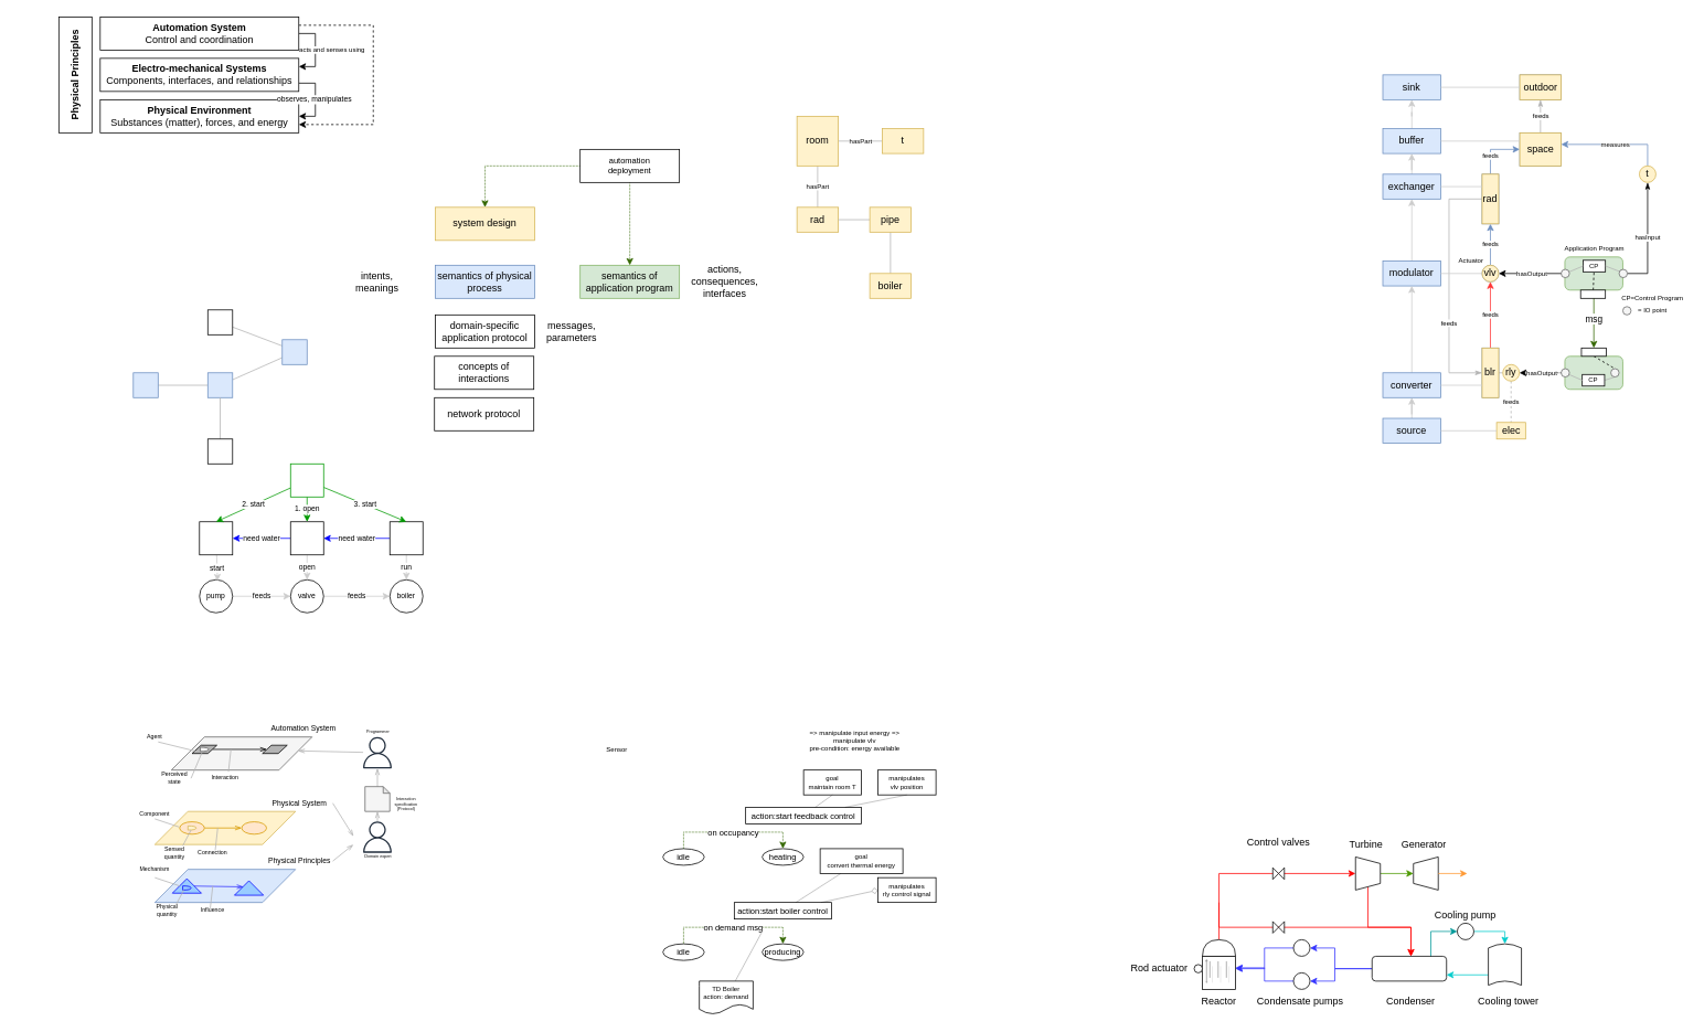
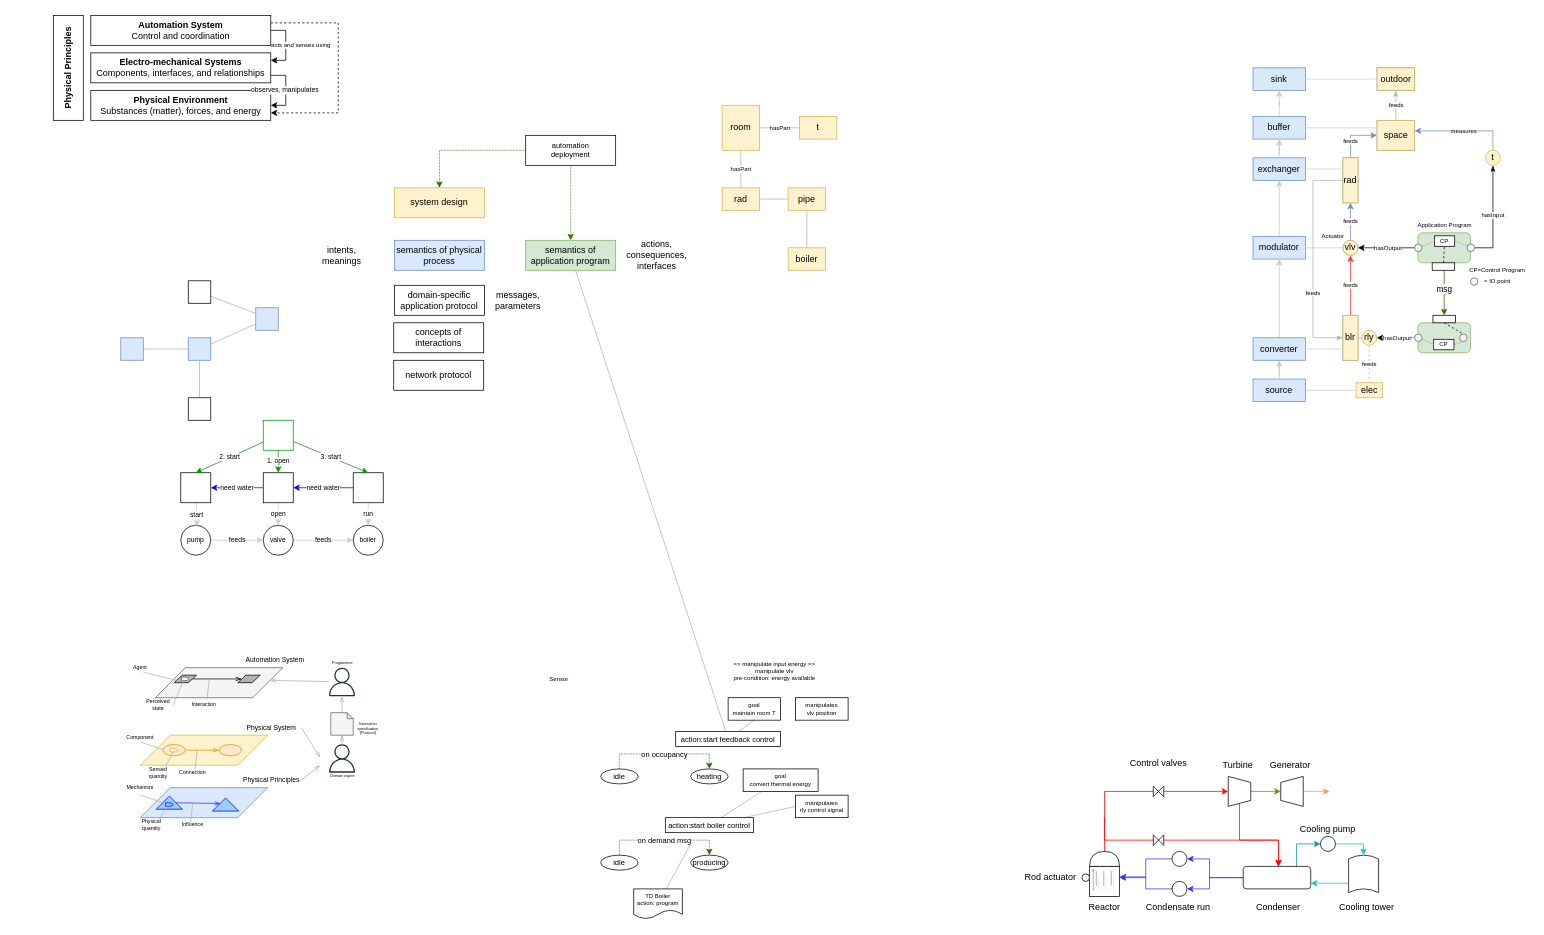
- <mxCell id="38" style="edgeStyle=none;rounded=0;orthogonalLoop=1;jettySize=auto;html=1;entryX=0.5;entryY=1;entryDx=0;entryDy=0;startArrow=none;startFill=0;endArrow=none;endFill=0;strokeColor=#B3B3B3;strokeWidth=1;fontSize=8;" parent="1" source="39" target="91" edge="1"><mxGeometry relative="1" as="geometry" /></mxCell>
+ <mxCell id="38" style="edgeStyle=none;rounded=0;orthogonalLoop=1;jettySize=auto;html=1;startArrow=none;startFill=0;endArrow=none;endFill=0;strokeColor=#B3B3B3;strokeWidth=1;fontSize=8;" parent="1" source="39" target="5" edge="1"><mxGeometry relative="1" as="geometry" /></mxCell>
- <mxCell id="84" style="edgeStyle=none;rounded=0;orthogonalLoop=1;jettySize=auto;html=1;entryX=0;entryY=0.5;entryDx=0;entryDy=0;startArrow=none;startFill=0;endArrow=diamond;endFill=0;strokeColor=#B3B3B3;strokeWidth=1;fontSize=8;" parent="1" source="86" target="89" edge="1"><mxGeometry relative="1" as="geometry" /></mxCell>
+ <mxCell id="84" style="edgeStyle=none;rounded=0;orthogonalLoop=1;jettySize=auto;html=1;entryX=0;entryY=0.5;entryDx=0;entryDy=0;startArrow=none;startFill=0;endArrow=none;endFill=0;strokeColor=#B3B3B3;strokeWidth=1;fontSize=8;" parent="1" source="86" target="89" edge="1"><mxGeometry relative="1" as="geometry" /></mxCell>
- <mxCell id="88" value="TD Boiler&lt;br&gt;action: demand" style="shape=document;whiteSpace=wrap;html=1;boundedLbl=1;fontSize=8;" parent="1" vertex="1"><mxGeometry x="844" y="1185" width="65" height="40" as="geometry" /></mxCell>
+ <mxCell id="88" value="TD Boiler&lt;br&gt;action: program" style="shape=document;whiteSpace=wrap;html=1;boundedLbl=1;fontSize=8;" parent="1" vertex="1"><mxGeometry x="844" y="1185" width="65" height="40" as="geometry" /></mxCell>
- <mxCell id="211" value="Condensate pumps&amp;nbsp;" style="text;html=1;strokeColor=none;fillColor=none;align=center;verticalAlign=middle;whiteSpace=wrap;rounded=0;" vertex="1" parent="1"><mxGeometry x="1508" y="1200" width="128" height="20" as="geometry" /></mxCell>
+ <mxCell id="211" value="Condensate run&amp;nbsp;" style="text;html=1;strokeColor=none;fillColor=none;align=center;verticalAlign=middle;whiteSpace=wrap;rounded=0;" vertex="1" parent="1"><mxGeometry x="1508" y="1200" width="128" height="20" as="geometry" /></mxCell>
